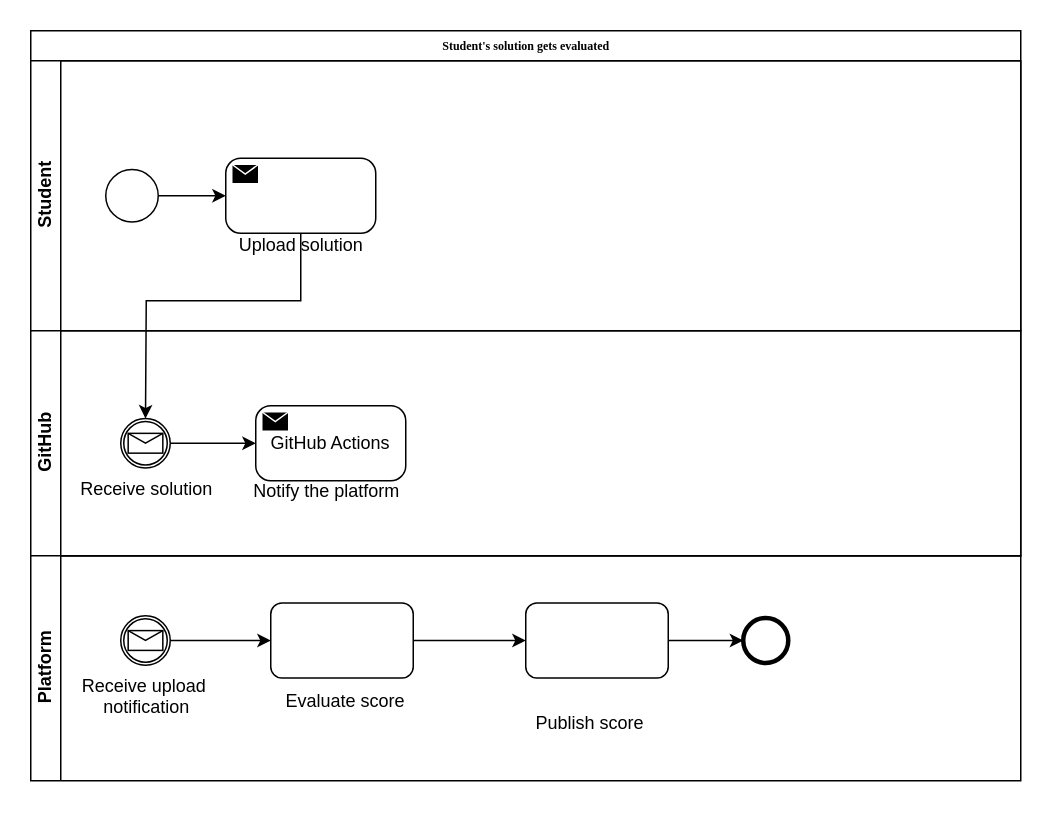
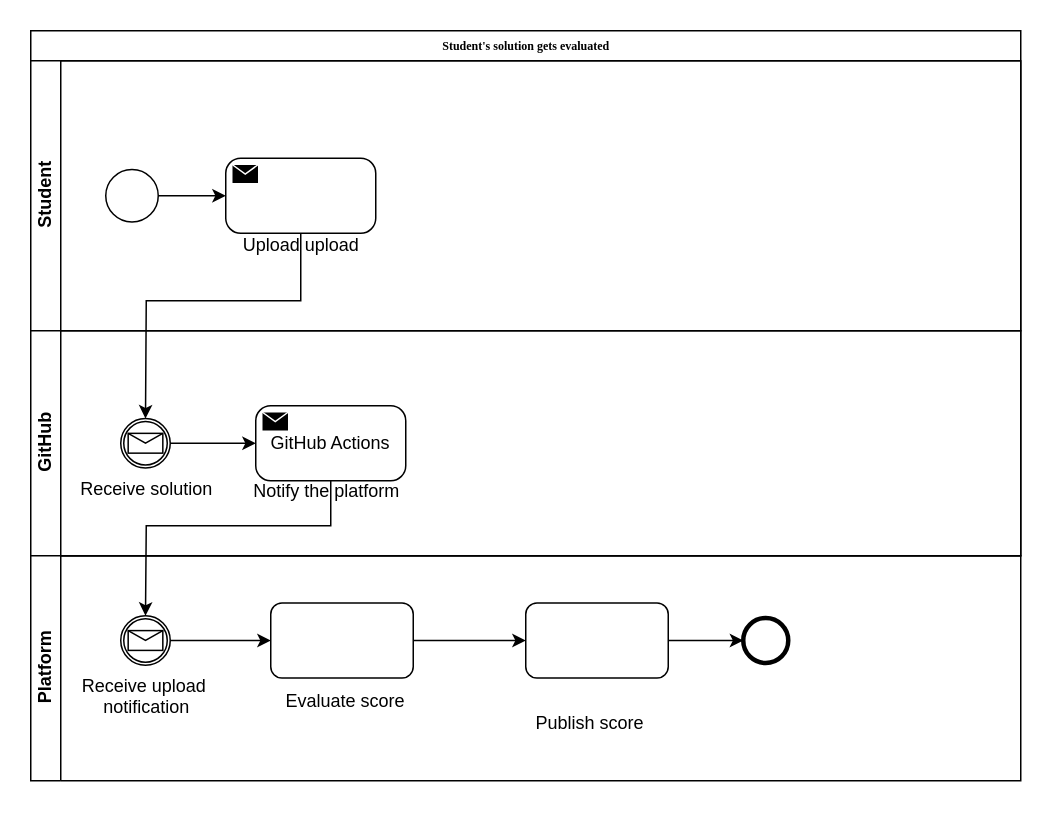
- <mxCell id="6" value="Upload solution" style="text;html=1;strokeColor=none;fillColor=none;align=center;verticalAlign=middle;whiteSpace=wrap;rounded=0;" vertex="1" parent="3"><mxGeometry x="132.5" y="107.5" width="95" height="30" as="geometry" /></mxCell>
+ <mxCell id="6" value="Upload upload" style="text;html=1;strokeColor=none;fillColor=none;align=center;verticalAlign=middle;whiteSpace=wrap;rounded=0;" vertex="1" parent="3"><mxGeometry x="132.5" y="107.5" width="95" height="30" as="geometry" /></mxCell>
+ <mxCell id="24" style="edgeStyle=orthogonalEdgeStyle;rounded=0;orthogonalLoop=1;jettySize=auto;html=1;" edge="1" parent="1" source="11" target="16"><mxGeometry relative="1" as="geometry"><Array as="points"><mxPoint x="220" y="350" /><mxPoint x="97" y="350" /></Array></mxGeometry></mxCell>
